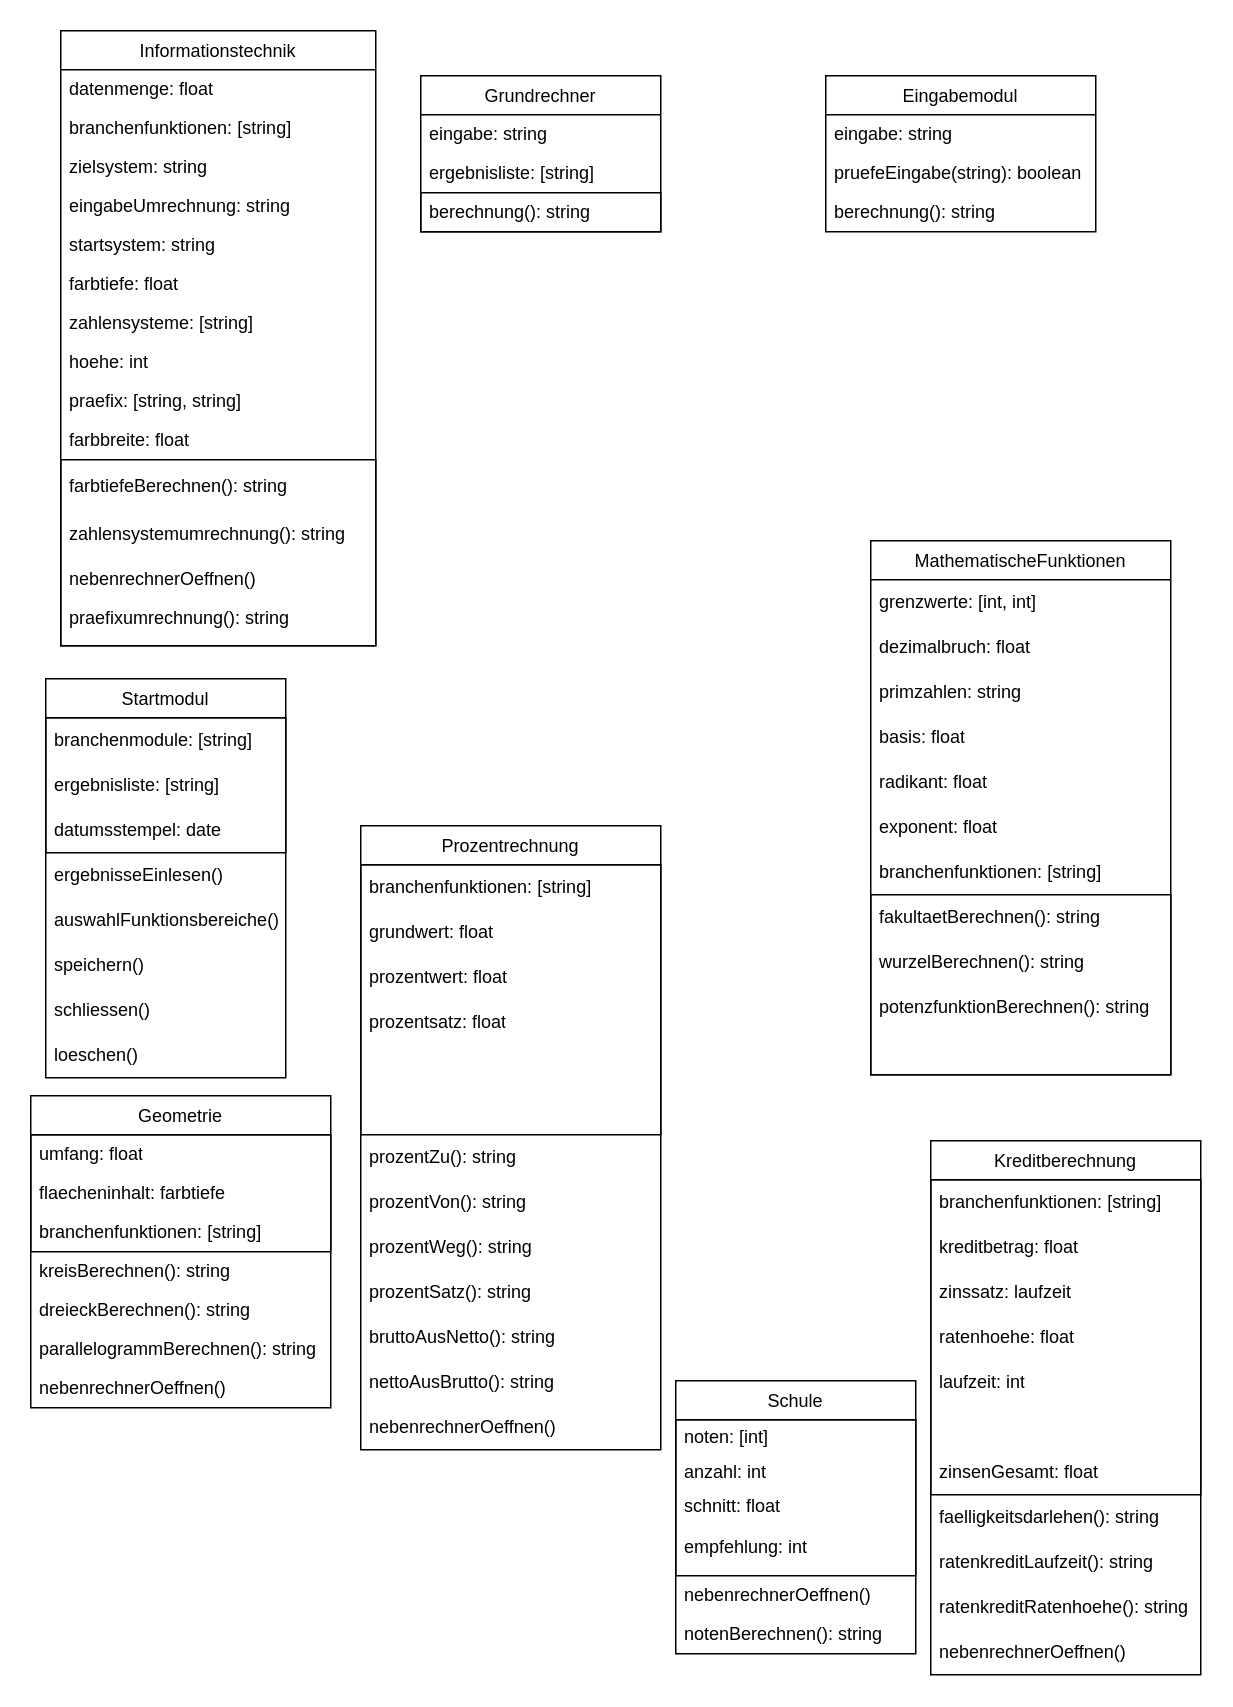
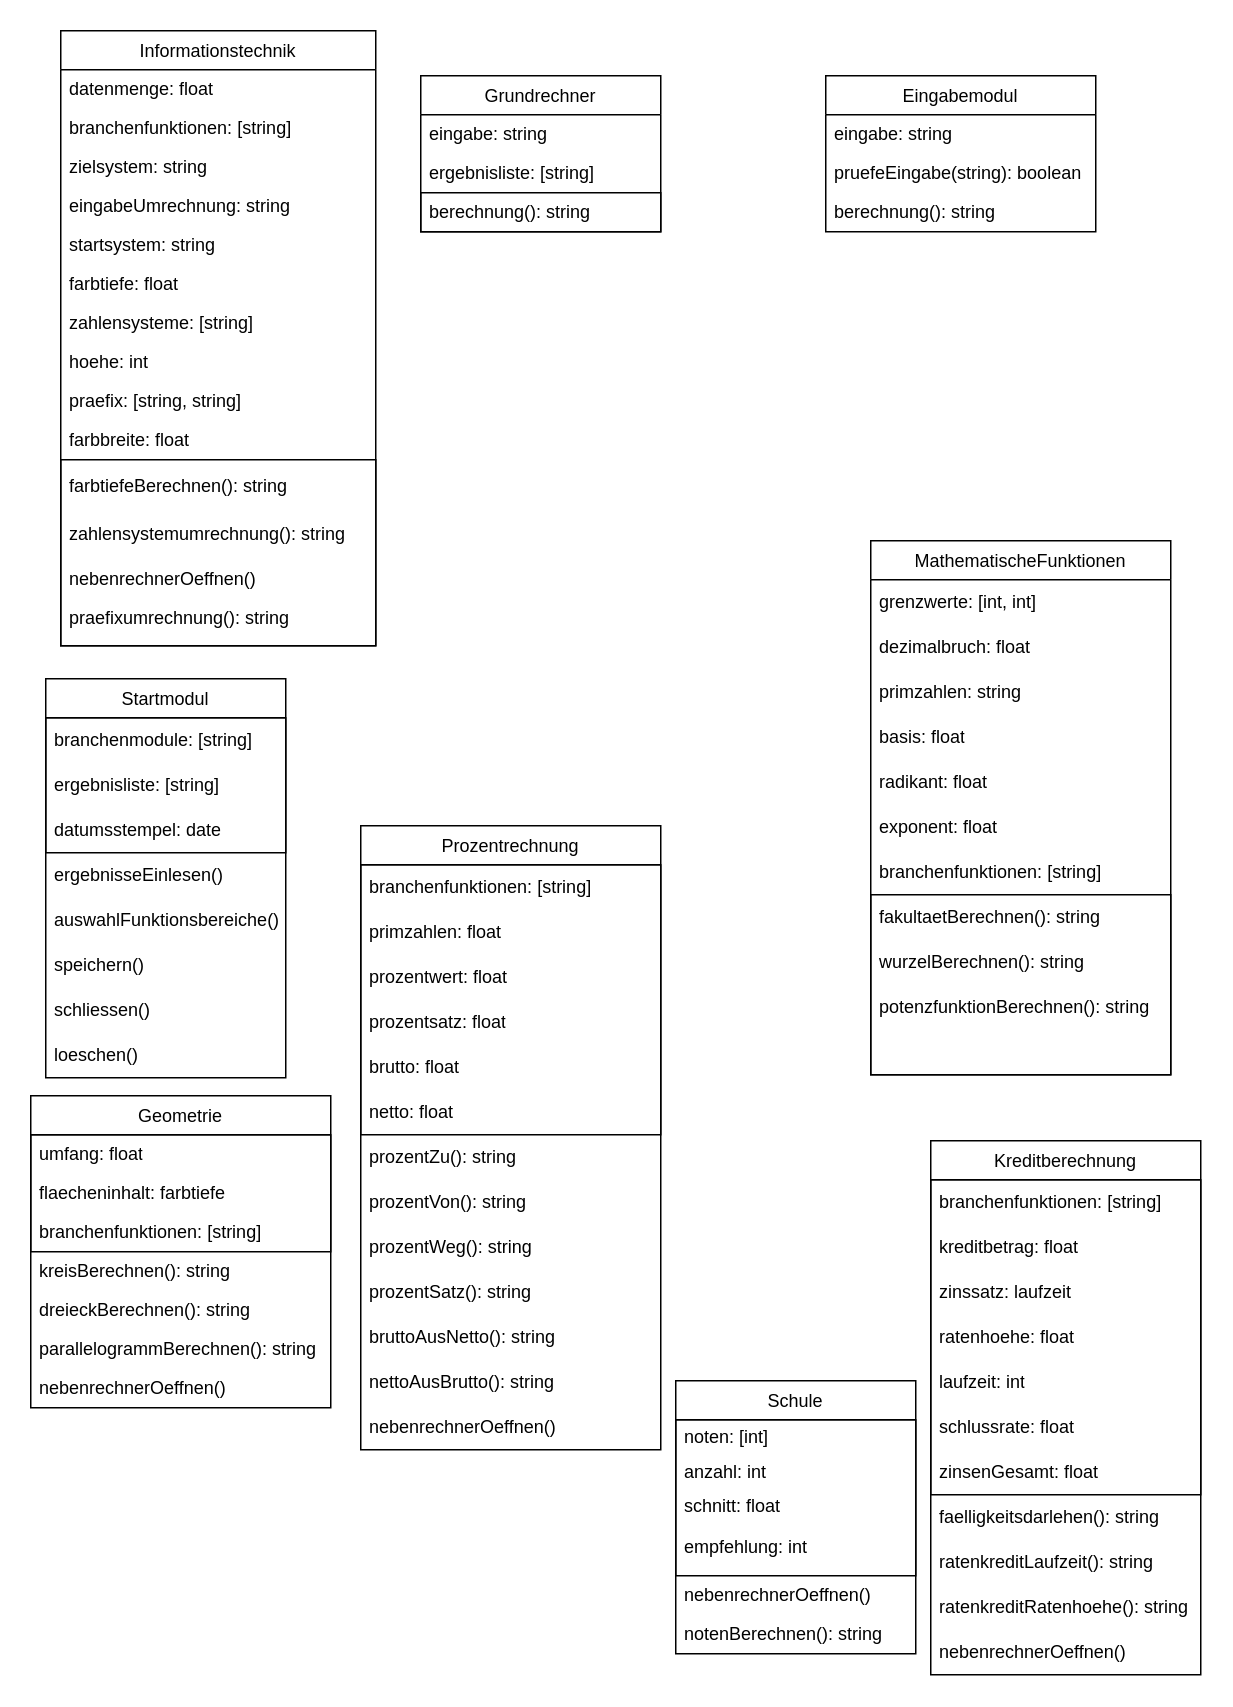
- <mxCell id="15" value="grundwert: float" style="text;align=left;verticalAlign=middle;spacingLeft=4;spacingRight=4;overflow=hidden;points=[[0,0.5],[1,0.5]];portConstraint=eastwest;rotatable=0;whiteSpace=wrap;html=1;" parent="13" vertex="1"><mxGeometry y="30" width="160" height="30" as="geometry" /></mxCell>
+ <mxCell id="15" value="primzahlen: float" style="text;align=left;verticalAlign=middle;spacingLeft=4;spacingRight=4;overflow=hidden;points=[[0,0.5],[1,0.5]];portConstraint=eastwest;rotatable=0;whiteSpace=wrap;html=1;" parent="13" vertex="1"><mxGeometry y="30" width="160" height="30" as="geometry" /></mxCell>
+ <mxCell id="18" value="brutto: float" style="text;align=left;verticalAlign=middle;spacingLeft=4;spacingRight=4;overflow=hidden;points=[[0,0.5],[1,0.5]];portConstraint=eastwest;rotatable=0;whiteSpace=wrap;html=1;" parent="13" vertex="1"><mxGeometry y="120" width="160" height="30" as="geometry" /></mxCell>
+ <mxCell id="19" value="netto: float" style="text;align=left;verticalAlign=middle;spacingLeft=4;spacingRight=4;overflow=hidden;points=[[0,0.5],[1,0.5]];portConstraint=eastwest;rotatable=0;whiteSpace=wrap;html=1;" parent="13" vertex="1"><mxGeometry y="150" width="160" height="30" as="geometry" /></mxCell>
+ <mxCell id="34" value="schlussrate: float" style="text;align=left;verticalAlign=middle;spacingLeft=4;spacingRight=4;overflow=hidden;points=[[0,0.5],[1,0.5]];portConstraint=eastwest;rotatable=0;whiteSpace=wrap;html=1;strokeColor=none;" parent="28" vertex="1"><mxGeometry y="150" width="160" height="30" as="geometry" /></mxCell>
